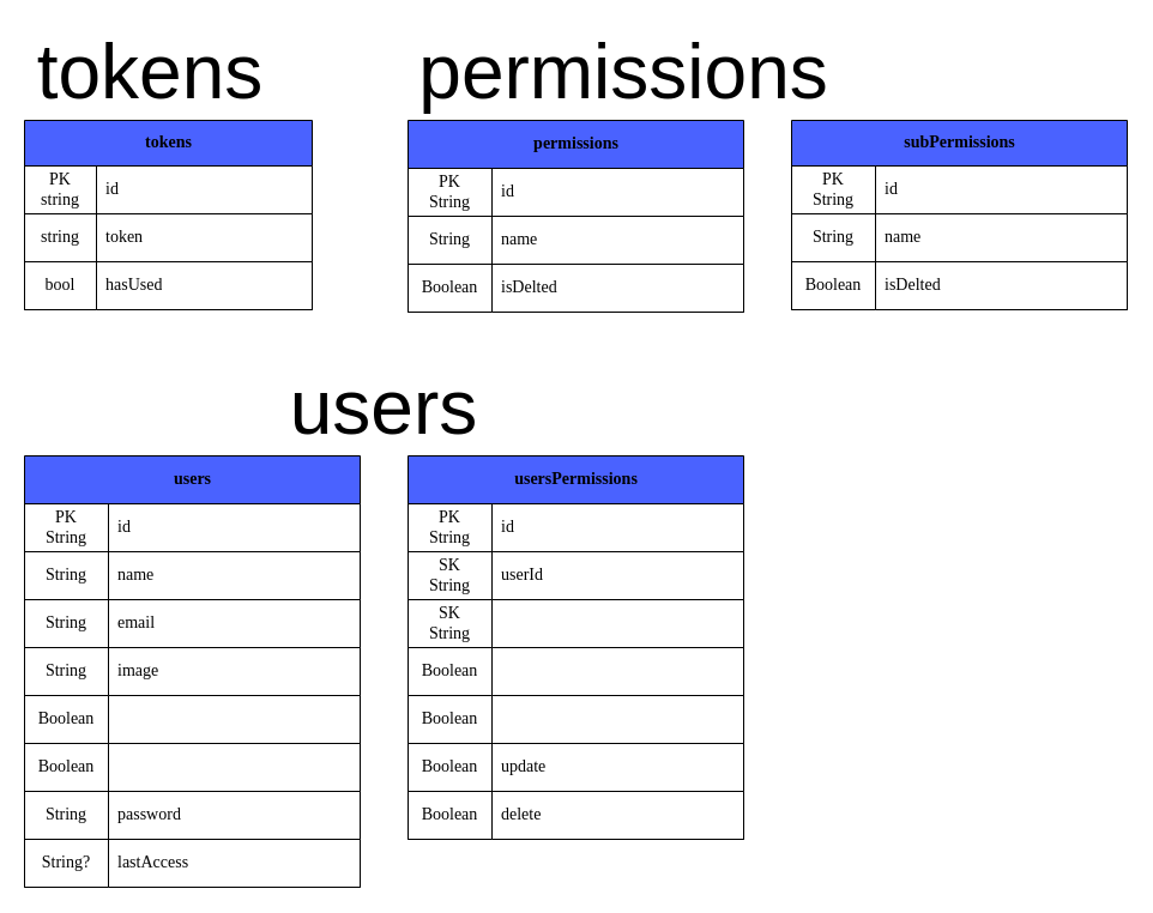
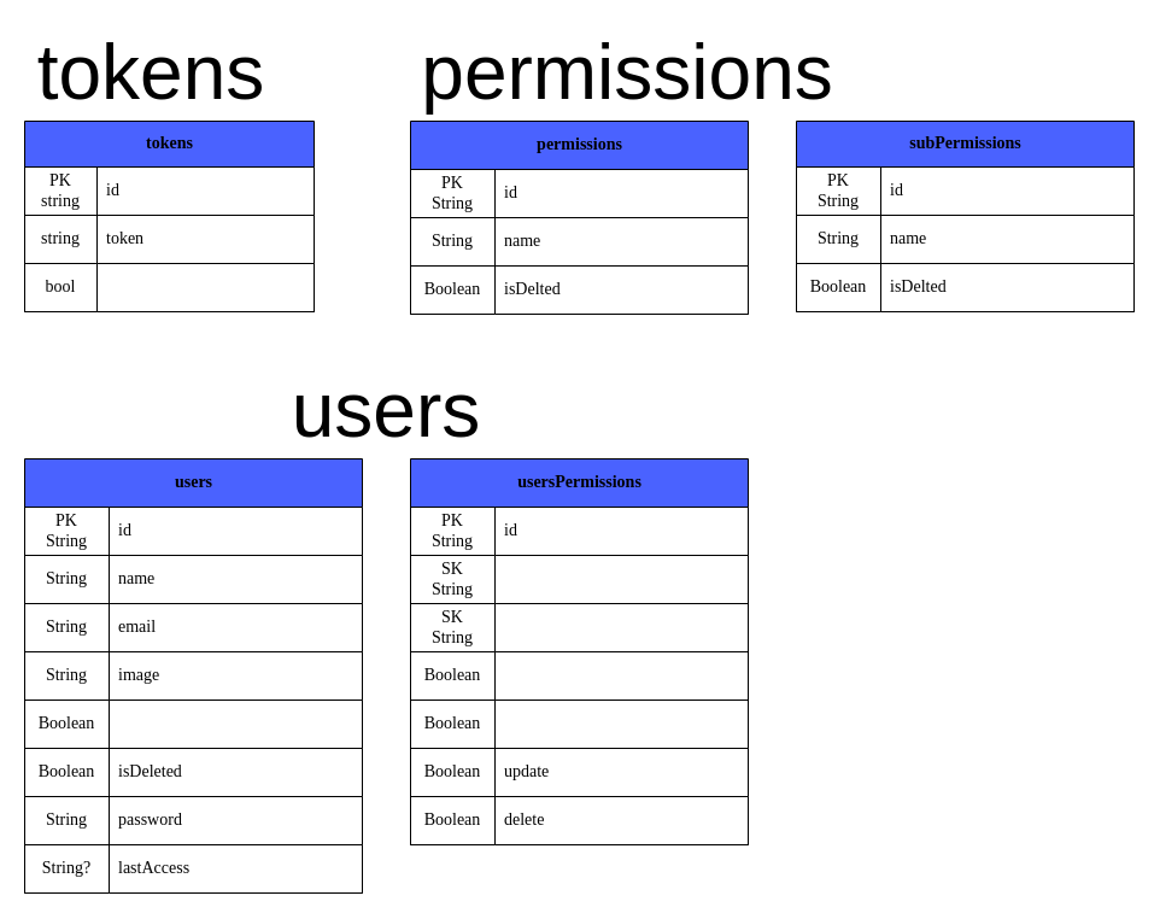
- <mxCell id="12" value="hasUsed" style="shape=partialRectangle;html=1;whiteSpace=wrap;connectable=0;fillColor=default;top=1;left=1;bottom=1;right=1;align=left;spacingLeft=6;overflow=hidden;pointerEvents=1;rounded=0;shadow=0;labelBackgroundColor=none;labelBorderColor=none;comic=0;sketch=0;fontFamily=Verdana;fontSize=14;fontColor=default;startSize=26;strokeColor=default;strokeWidth=1;" parent="10" vertex="1"><mxGeometry x="60" width="180" height="40" as="geometry"><mxRectangle width="180" height="40" as="alternateBounds" /></mxGeometry></mxCell>
- <mxCell id="44" value="userId" style="shape=partialRectangle;html=1;whiteSpace=wrap;connectable=0;fillColor=default;top=1;left=1;bottom=1;right=1;align=left;spacingLeft=6;overflow=hidden;pointerEvents=1;rounded=0;shadow=0;labelBackgroundColor=none;labelBorderColor=none;comic=0;sketch=0;fontFamily=Verdana;fontSize=14;fontColor=default;startSize=26;strokeColor=default;strokeWidth=1;" parent="42" vertex="1"><mxGeometry x="70" width="210" height="40" as="geometry"><mxRectangle width="210" height="40" as="alternateBounds" /></mxGeometry></mxCell>
+ <mxCell id="31" value="isDeleted" style="shape=partialRectangle;html=1;whiteSpace=wrap;connectable=0;fillColor=default;top=1;left=1;bottom=1;right=1;align=left;spacingLeft=6;overflow=hidden;pointerEvents=1;rounded=0;shadow=0;labelBackgroundColor=none;labelBorderColor=none;comic=0;sketch=0;fontFamily=Verdana;fontSize=14;fontColor=default;startSize=26;strokeColor=default;strokeWidth=1;" parent="29" vertex="1"><mxGeometry x="70" width="210" height="40" as="geometry"><mxRectangle width="210" height="40" as="alternateBounds" /></mxGeometry></mxCell>
